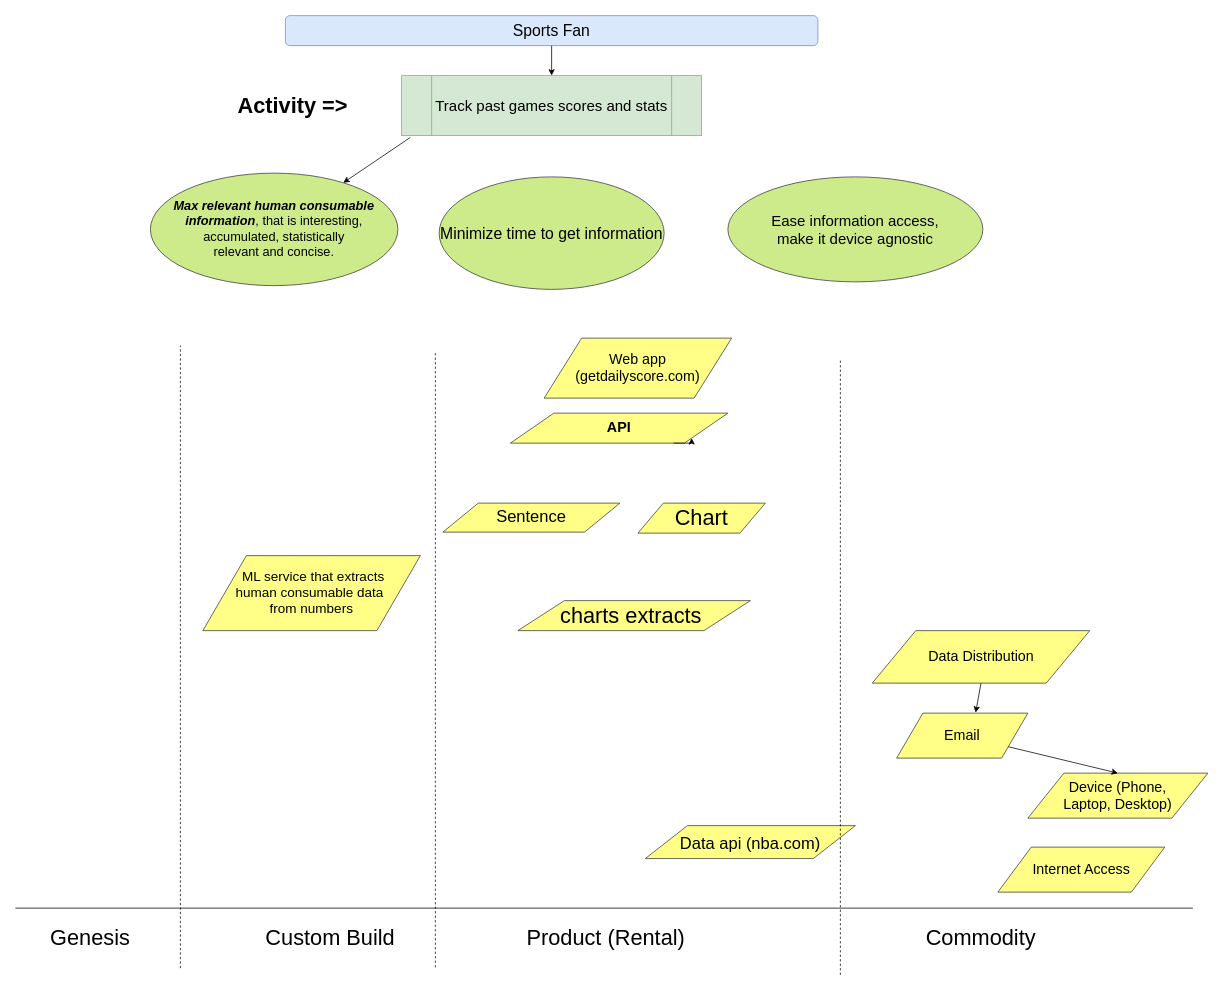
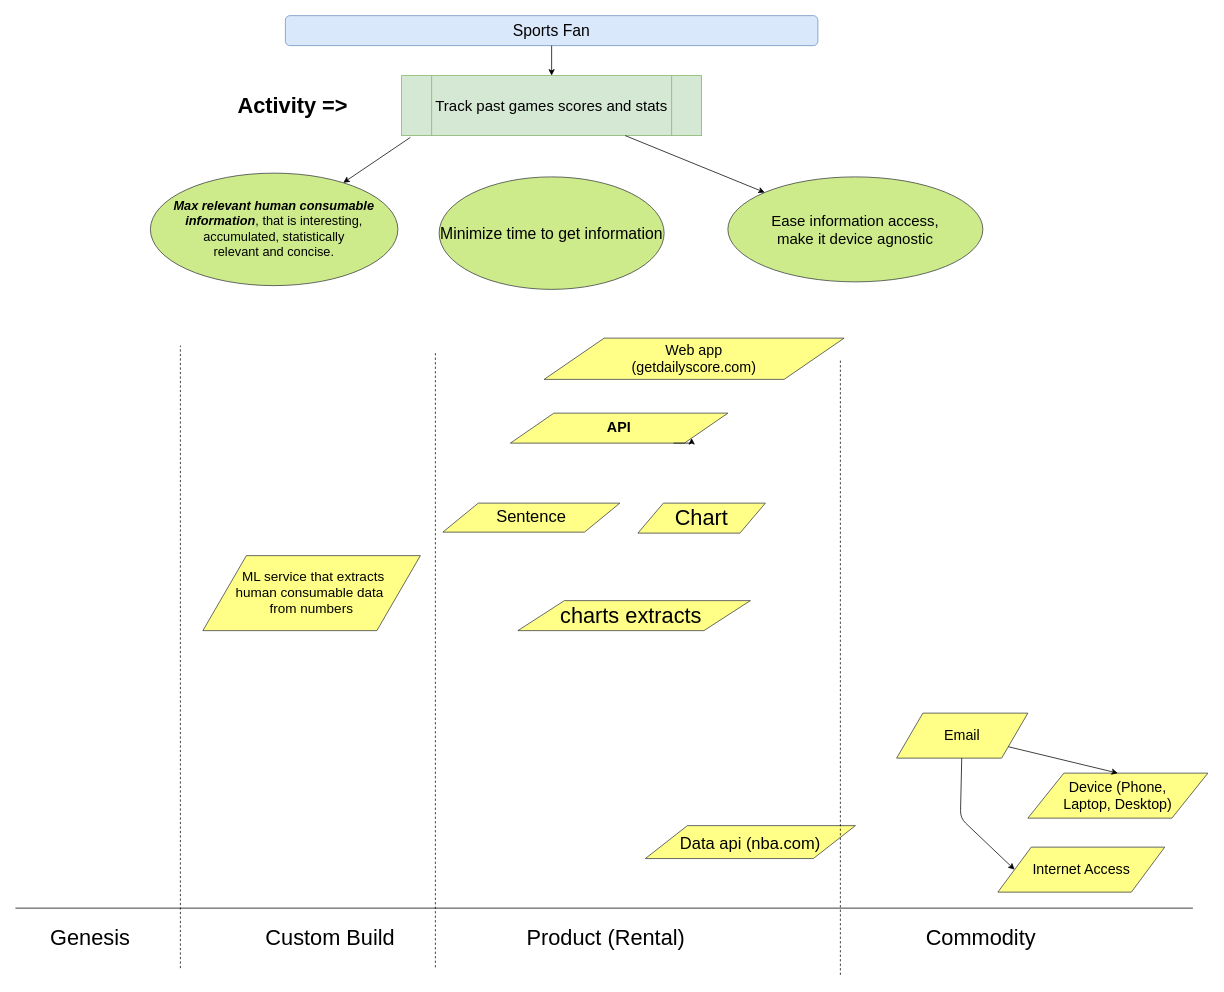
+ <mxCell id="9" value="" style="endArrow=classic;html=1;" parent="1" source="4" target="7" edge="1"><mxGeometry width="50" height="50" relative="1" as="geometry"><mxPoint x="-10" y="420" as="sourcePoint" /><mxPoint x="40" y="370" as="targetPoint" /></mxGeometry></mxCell>
- <mxCell id="29" value="Web app &lt;br&gt;(getdailyscore.com)" style="shape=parallelogram;perimeter=parallelogramPerimeter;whiteSpace=wrap;html=1;fontSize=19;fillColor=#ffff88;strokeColor=#36393d;" vertex="1" parent="1"><mxGeometry x="725" y="450" width="250" height="80" as="geometry" /></mxCell>
+ <mxCell id="29" value="Web app &lt;br&gt;(getdailyscore.com)" style="shape=parallelogram;perimeter=parallelogramPerimeter;whiteSpace=wrap;html=1;fontSize=19;fillColor=#ffff88;strokeColor=#36393d;" vertex="1" parent="1"><mxGeometry x="725" y="450" width="400" height="55" as="geometry" /></mxCell>
- <mxCell id="23" value="Data Distribution" style="shape=parallelogram;perimeter=parallelogramPerimeter;whiteSpace=wrap;html=1;fontSize=19;fillColor=#ffff88;strokeColor=#36393d;" parent="1" vertex="1"><mxGeometry x="1162.5" y="840" width="290" height="70" as="geometry" /></mxCell>
- <mxCell id="24" value="" style="endArrow=classic;html=1;fontSize=29;entryX=0.602;entryY=-0.011;entryDx=0;entryDy=0;entryPerimeter=0;exitX=0.5;exitY=1;exitDx=0;exitDy=0;" parent="1" source="23" target="11" edge="1"><mxGeometry width="50" height="50" relative="1" as="geometry"><mxPoint x="10" y="1350" as="sourcePoint" /><mxPoint x="60" y="1300" as="targetPoint" /></mxGeometry></mxCell>
+ <mxCell id="14" value="" style="endArrow=classic;html=1;fontSize=19;entryX=0;entryY=0.5;entryDx=0;entryDy=0;" parent="1" source="11" target="13" edge="1"><mxGeometry width="50" height="50" relative="1" as="geometry"><mxPoint x="1060" y="1180" as="sourcePoint" /><mxPoint x="1193.636" y="1050" as="targetPoint" /><Array as="points"><mxPoint x="1280" y="1090" /></Array></mxGeometry></mxCell>
